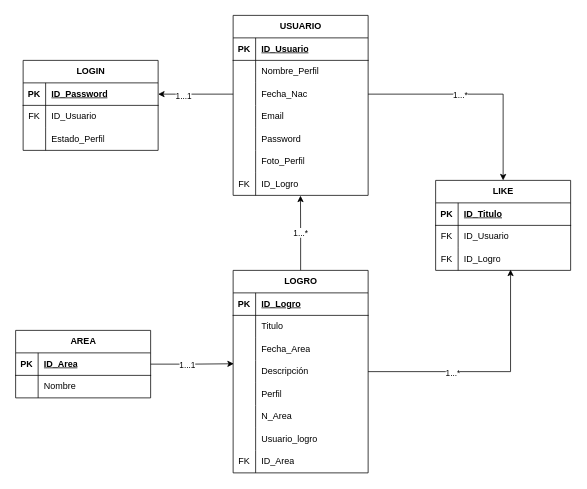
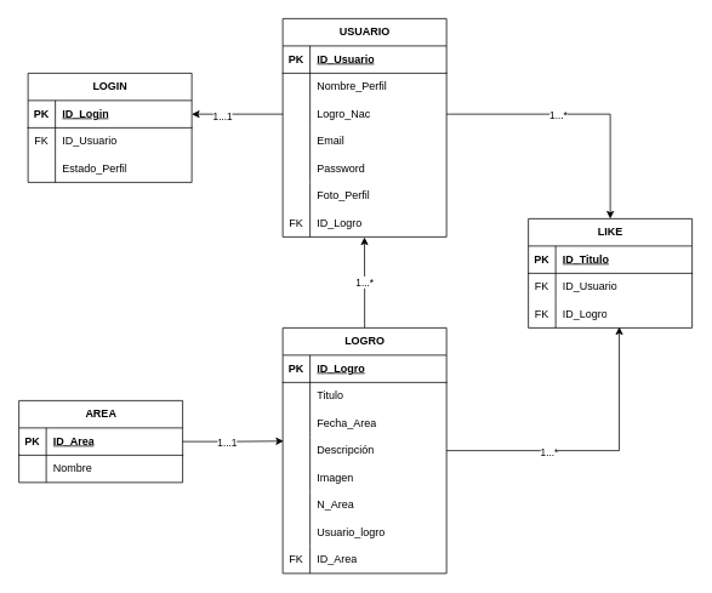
- <mxCell id="76" value="ID_Password" style="shape=partialRectangle;connectable=0;fillColor=none;top=0;left=0;bottom=0;right=0;align=left;spacingLeft=6;fontStyle=5;overflow=hidden;whiteSpace=wrap;html=1;" vertex="1" parent="74"><mxGeometry x="30" width="150" height="30" as="geometry"><mxRectangle width="150" height="30" as="alternateBounds" /></mxGeometry></mxCell>
+ <mxCell id="76" value="ID_Login" style="shape=partialRectangle;connectable=0;fillColor=none;top=0;left=0;bottom=0;right=0;align=left;spacingLeft=6;fontStyle=5;overflow=hidden;whiteSpace=wrap;html=1;" vertex="1" parent="74"><mxGeometry x="30" width="150" height="30" as="geometry"><mxRectangle width="150" height="30" as="alternateBounds" /></mxGeometry></mxCell>
- <mxCell id="11" value="Fecha_Nac" style="shape=partialRectangle;connectable=0;fillColor=none;top=0;left=0;bottom=0;right=0;align=left;spacingLeft=6;overflow=hidden;whiteSpace=wrap;html=1;" vertex="1" parent="9"><mxGeometry x="30" width="150" height="30" as="geometry"><mxRectangle width="150" height="30" as="alternateBounds" /></mxGeometry></mxCell>
+ <mxCell id="11" value="Logro_Nac" style="shape=partialRectangle;connectable=0;fillColor=none;top=0;left=0;bottom=0;right=0;align=left;spacingLeft=6;overflow=hidden;whiteSpace=wrap;html=1;" vertex="1" parent="9"><mxGeometry x="30" width="150" height="30" as="geometry"><mxRectangle width="150" height="30" as="alternateBounds" /></mxGeometry></mxCell>
- <mxCell id="42" value="Perfil" style="shape=partialRectangle;connectable=0;fillColor=none;top=0;left=0;bottom=0;right=0;align=left;spacingLeft=6;overflow=hidden;whiteSpace=wrap;html=1;" vertex="1" parent="40"><mxGeometry x="30" width="150" height="30" as="geometry"><mxRectangle width="150" height="30" as="alternateBounds" /></mxGeometry></mxCell>
+ <mxCell id="42" value="Imagen" style="shape=partialRectangle;connectable=0;fillColor=none;top=0;left=0;bottom=0;right=0;align=left;spacingLeft=6;overflow=hidden;whiteSpace=wrap;html=1;" vertex="1" parent="40"><mxGeometry x="30" width="150" height="30" as="geometry"><mxRectangle width="150" height="30" as="alternateBounds" /></mxGeometry></mxCell>
